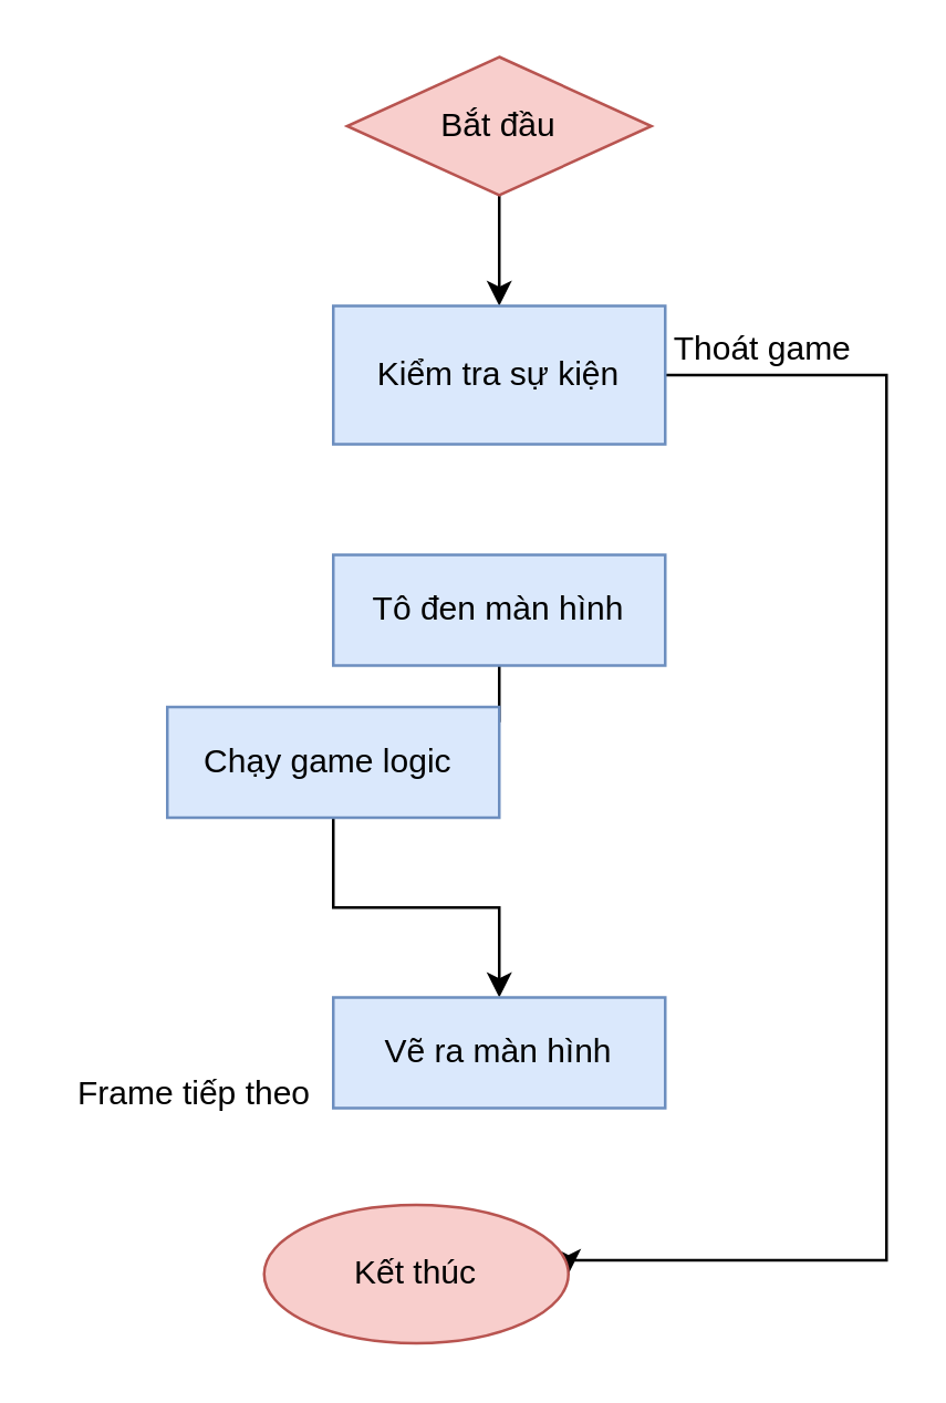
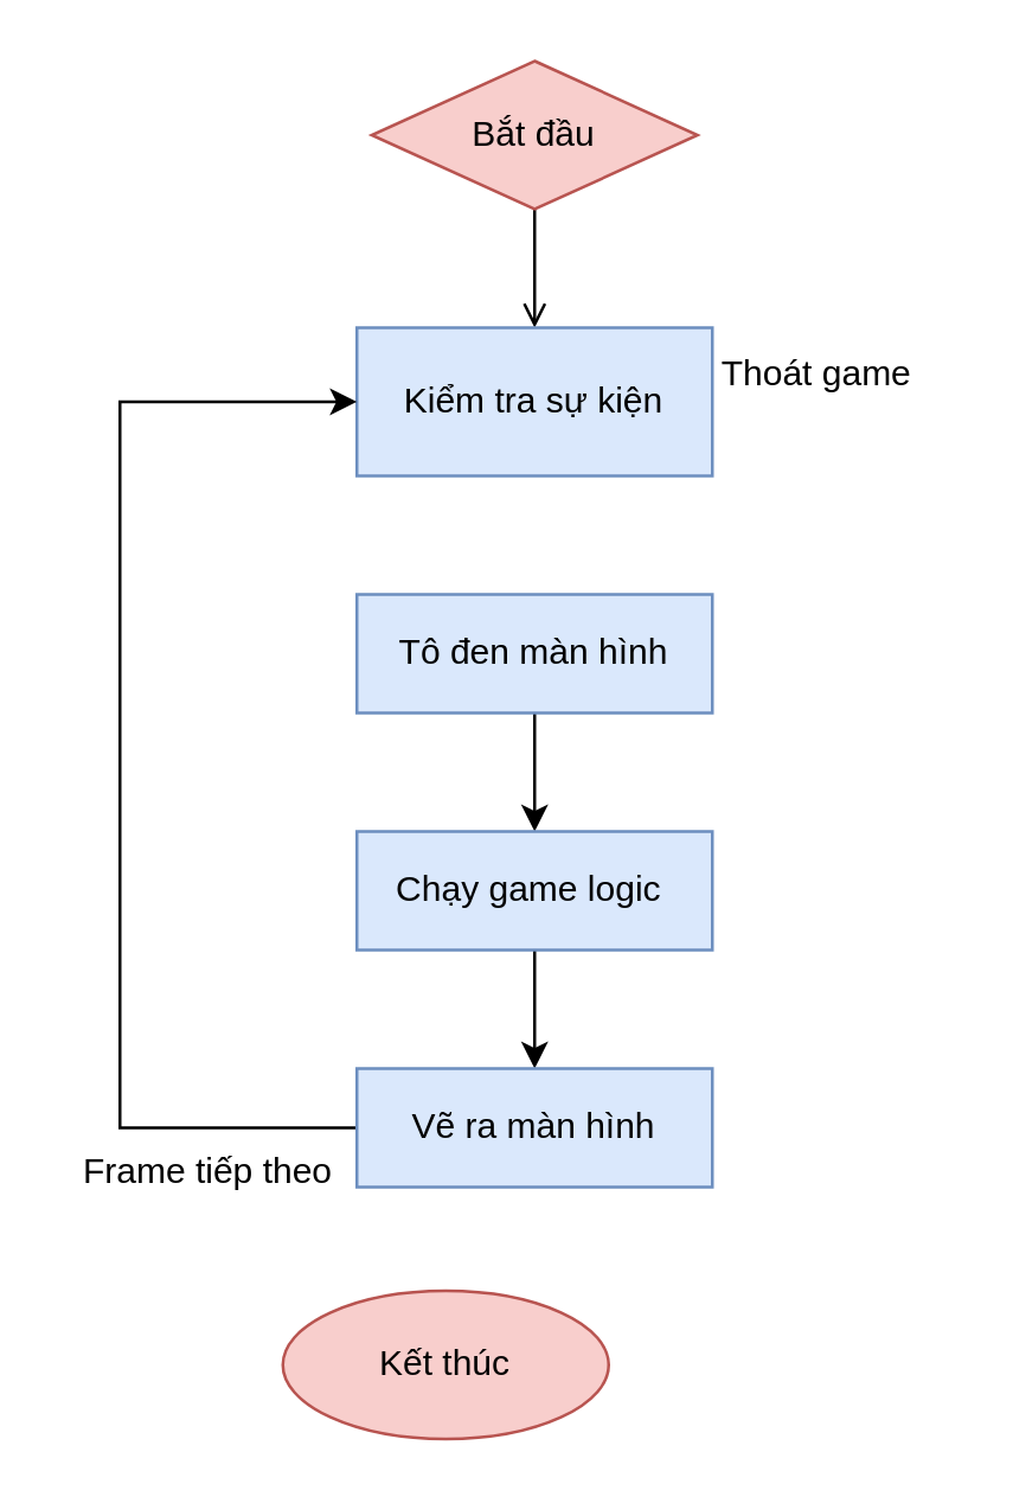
- <mxCell id="2" value="" style="edgeStyle=orthogonalEdgeStyle;rounded=0;orthogonalLoop=1;jettySize=auto;html=1;fontSize=16;" edge="1" parent="1" source="3" target="5"><mxGeometry relative="1" as="geometry" /></mxCell>
+ <mxCell id="2" value="" style="edgeStyle=orthogonalEdgeStyle;rounded=0;orthogonalLoop=1;jettySize=auto;html=1;fontSize=16;endArrow=open;" edge="1" parent="1" source="3" target="5"><mxGeometry relative="1" as="geometry" /></mxCell>
+ <mxCell id="12" style="edgeStyle=orthogonalEdgeStyle;rounded=0;orthogonalLoop=1;jettySize=auto;html=1;entryX=0;entryY=0.5;entryDx=0;entryDy=0;fontSize=12;" edge="1" parent="1" source="13" target="5"><mxGeometry relative="1" as="geometry"><Array as="points"><mxPoint x="40" y="380" /><mxPoint x="40" y="135" /></Array></mxGeometry></mxCell>
- <mxCell id="11" value="Chạy game logic&amp;nbsp;" style="whiteSpace=wrap;html=1;fillColor=#dae8fc;strokeColor=#6c8ebf;" vertex="1" parent="1"><mxGeometry x="60" y="255" width="120" height="40" as="geometry" /></mxCell>
+ <mxCell id="11" value="Chạy game logic&amp;nbsp;" style="whiteSpace=wrap;html=1;fillColor=#dae8fc;strokeColor=#6c8ebf;" vertex="1" parent="1"><mxGeometry x="120" y="280" width="120" height="40" as="geometry" /></mxCell>
- <mxCell id="4" value="" style="edgeStyle=orthogonalEdgeStyle;rounded=0;orthogonalLoop=1;jettySize=auto;html=1;fontSize=12;entryX=1;entryY=0.5;entryDx=0;entryDy=0;" edge="1" parent="1" source="5" target="7"><mxGeometry relative="1" as="geometry"><mxPoint x="320" y="170" as="targetPoint" /><Array as="points"><mxPoint x="320" y="135" /><mxPoint x="320" y="455" /></Array></mxGeometry></mxCell>
